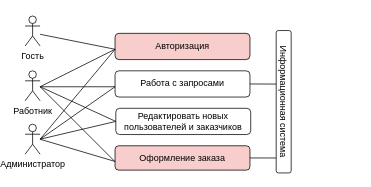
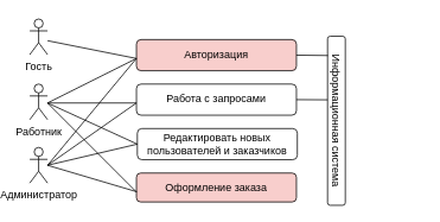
+ <mxCell id="15" value="" style="endArrow=none;html=1;entryX=1;entryY=0.5;entryDx=0;entryDy=0;exitX=0.114;exitY=0.981;exitDx=0;exitDy=0;exitPerimeter=0;" parent="1" source="14" target="5" edge="1"><mxGeometry width="50" height="50" relative="1" as="geometry"><mxPoint x="230" y="195" as="sourcePoint" /><mxPoint x="280" y="145" as="targetPoint" /></mxGeometry></mxCell>
- <mxCell id="17" value="" style="endArrow=none;html=1;entryX=1;entryY=0.5;entryDx=0;entryDy=0;exitX=0.895;exitY=1.01;exitDx=0;exitDy=0;exitPerimeter=0;" parent="1" source="14" target="8" edge="1"><mxGeometry width="50" height="50" relative="1" as="geometry"><mxPoint x="350" y="210" as="sourcePoint" /><mxPoint x="220" y="135" as="targetPoint" /></mxGeometry></mxCell>
